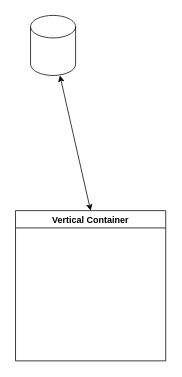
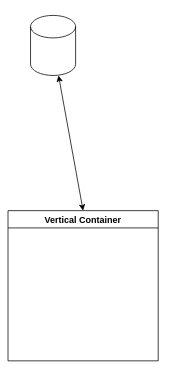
- <mxCell id="3" value="Vertical Container" style="swimlane;" vertex="1" parent="1"><mxGeometry x="20" y="280" width="200" height="200" as="geometry" /></mxCell>
+ <mxCell id="3" value="Vertical Container" style="swimlane;" vertex="1" parent="1"><mxGeometry x="10" y="280" width="200" height="200" as="geometry" /></mxCell>
